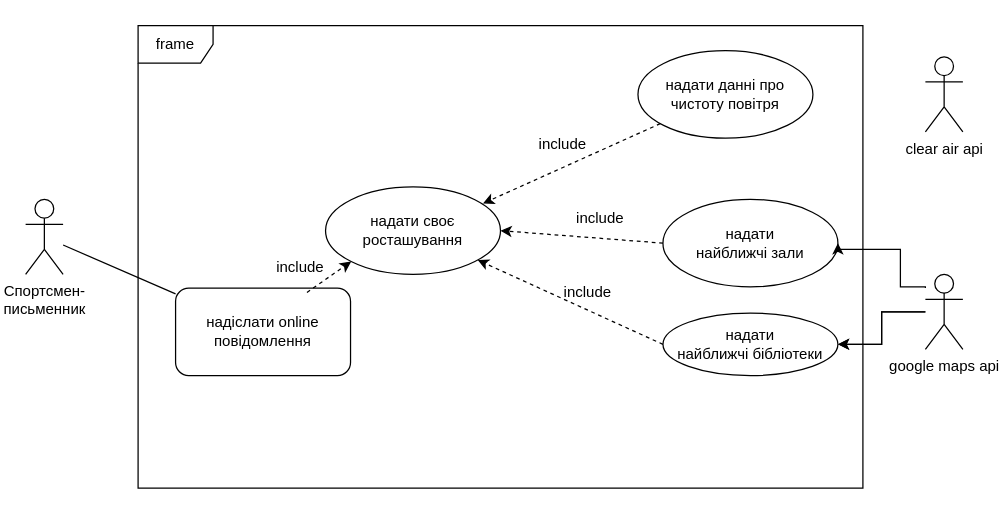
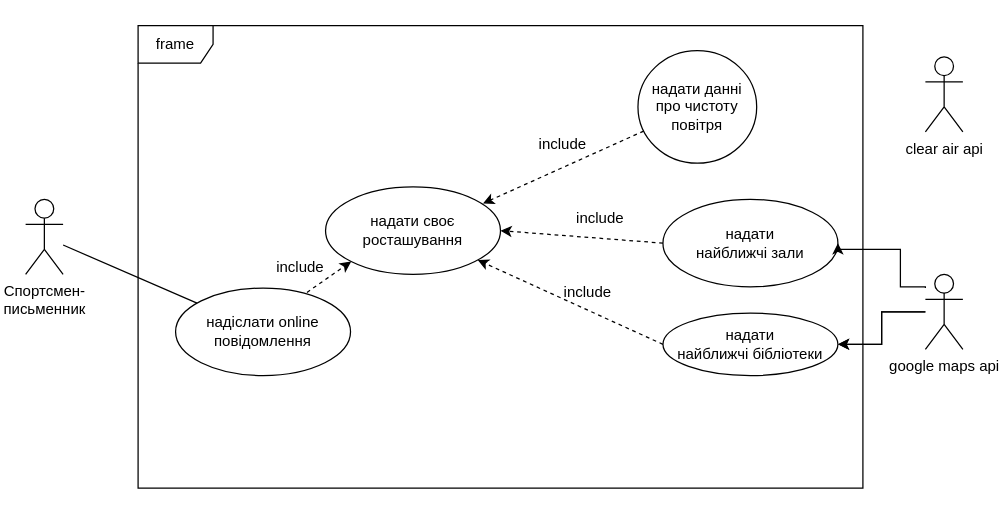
- <mxCell id="6" value="надати данні про чистоту повітря" style="ellipse;whiteSpace=wrap;html=1;" parent="1" vertex="1"><mxGeometry x="510" y="40" width="140" height="70" as="geometry" /></mxCell>
+ <mxCell id="6" value="надати данні про чистоту повітря" style="ellipse;whiteSpace=wrap;html=1;" parent="1" vertex="1"><mxGeometry x="510" y="40" width="95" height="90" as="geometry" /></mxCell>
- <mxCell id="20" value="надіслати online повідомлення" style="whiteSpace=wrap;html=1;rounded=1;" parent="1" vertex="1"><mxGeometry x="140" y="230" width="140" height="70" as="geometry" /></mxCell>
+ <mxCell id="20" value="надіслати online повідомлення" style="ellipse;whiteSpace=wrap;html=1;" parent="1" vertex="1"><mxGeometry x="140" y="230" width="140" height="70" as="geometry" /></mxCell>
